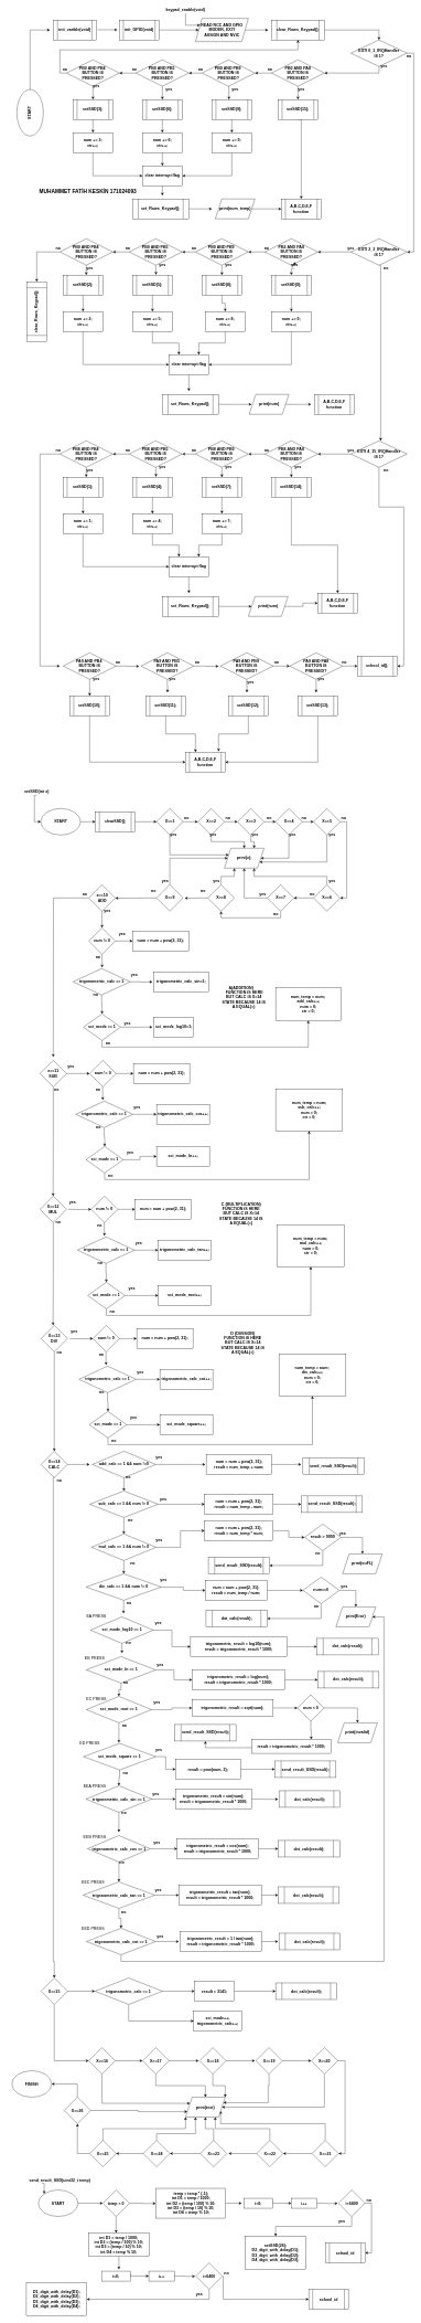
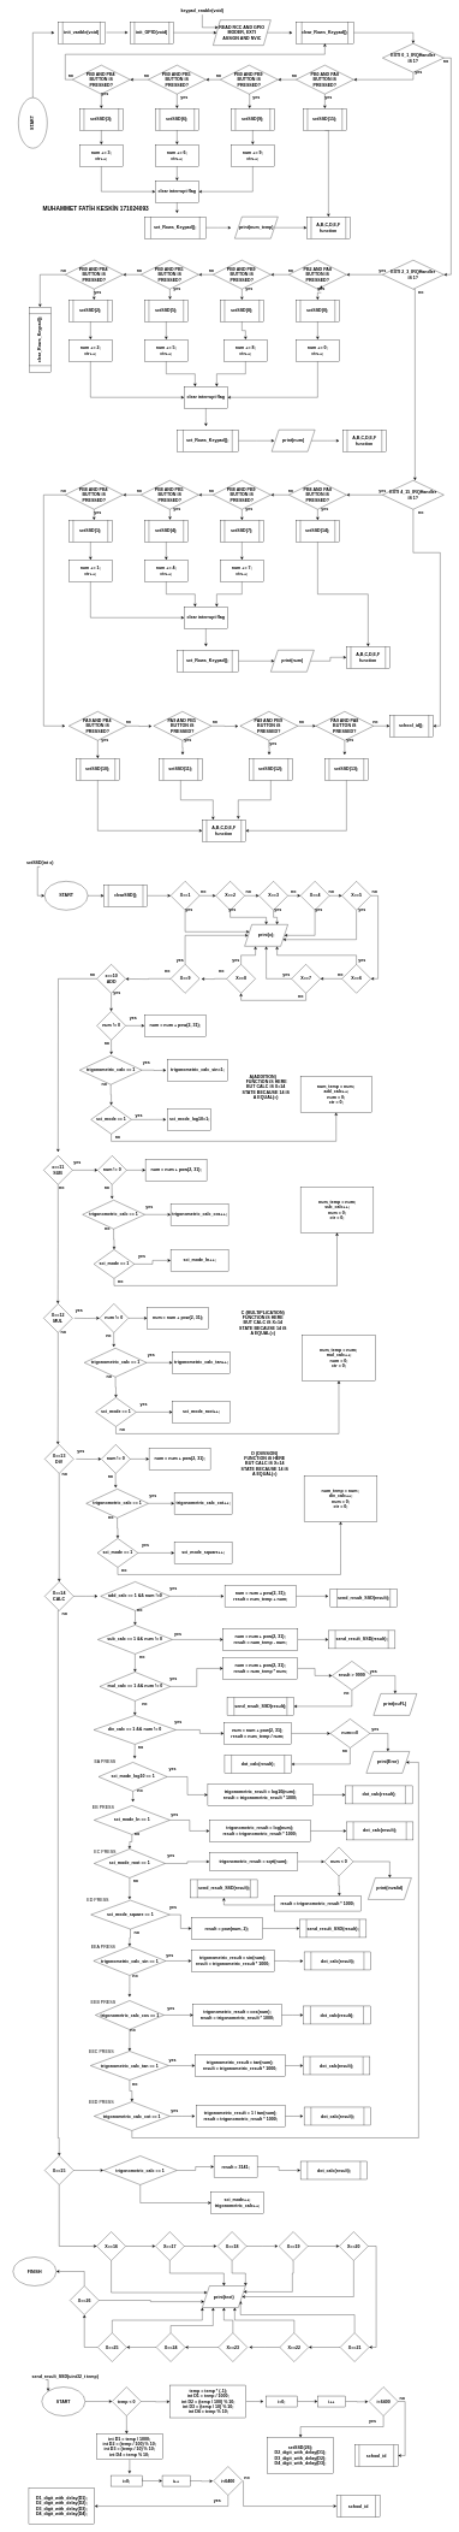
- <mxCell id="455" value="result = 3141;" style="rounded=0;whiteSpace=wrap;html=1;fontSize=12;fontStyle=1" vertex="1" parent="1"><mxGeometry x="587.5" y="5980" width="120" height="60" as="geometry" /></mxCell>
+ <mxCell id="455" value="result = 3141;" style="rounded=0;whiteSpace=wrap;html=1;fontSize=12;fontStyle=1" vertex="1" parent="1"><mxGeometry x="592.5" y="5970" width="120" height="60" as="geometry" /></mxCell>
